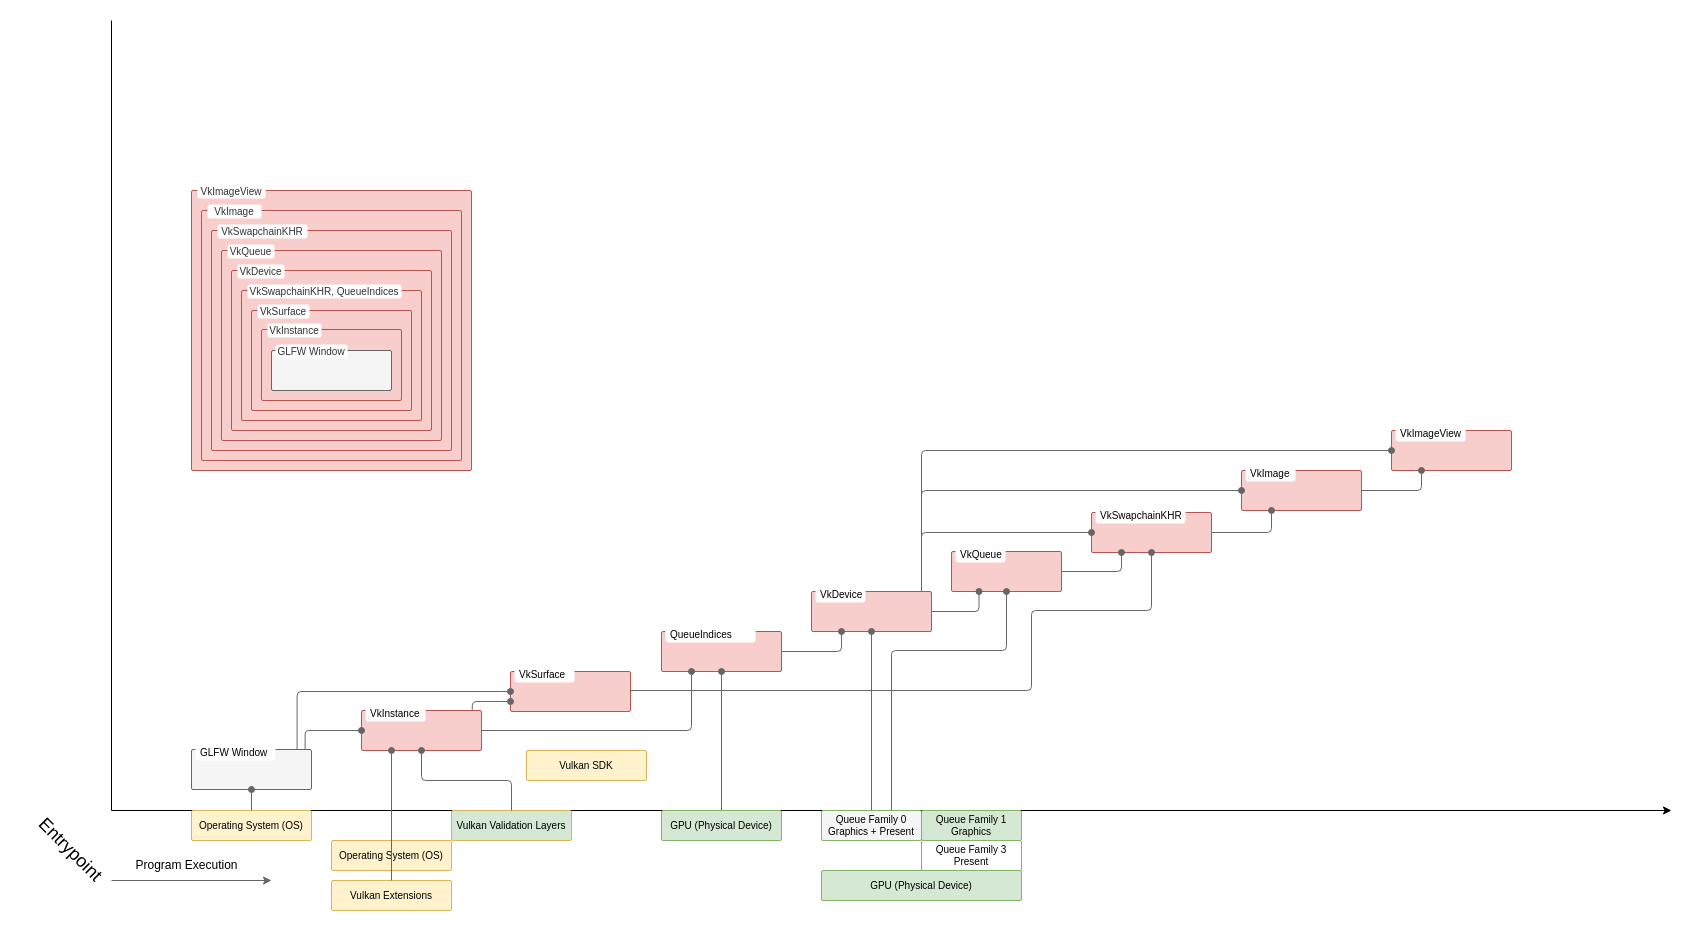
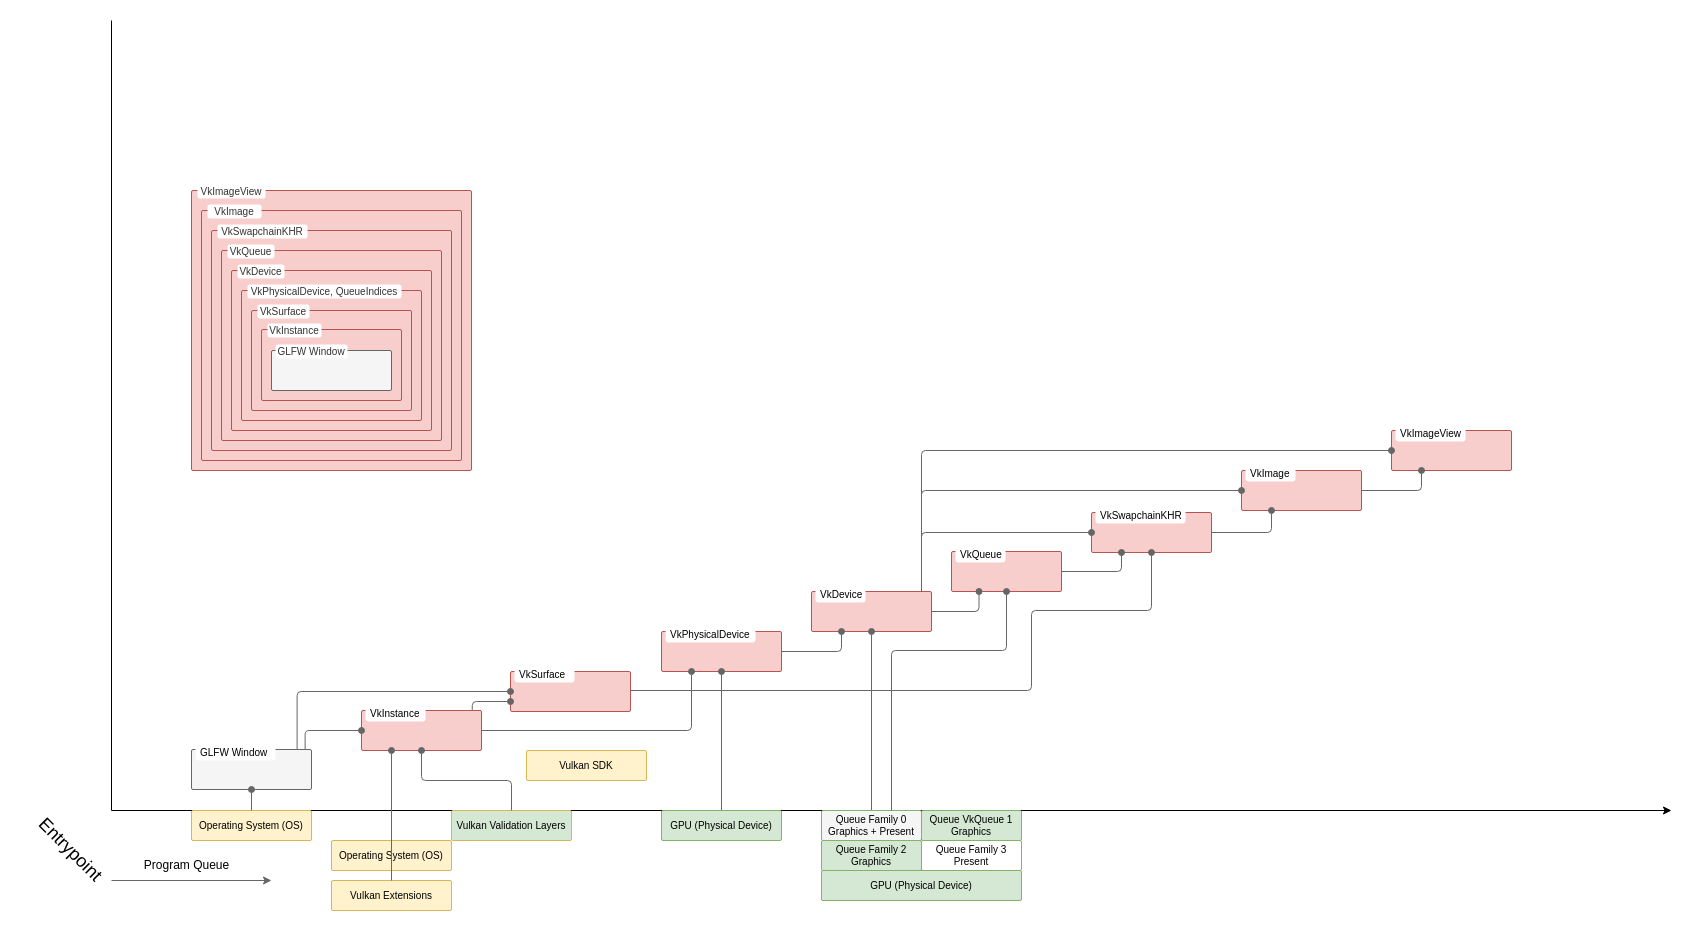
- <mxCell id="13" value="&lt;p style=&quot;line-height: 100%;&quot;&gt;&lt;span style=&quot;color: rgb(51, 51, 51);&quot;&gt;&lt;font style=&quot;font-size: 10px;&quot;&gt;VkSwapchainKHR, QueueIndices&lt;/font&gt;&lt;/span&gt;&lt;/p&gt;" style="whiteSpace=wrap;html=1;fillColor=default;strokeColor=none;rounded=1;arcSize=18;align=center;" parent="1" vertex="1"><mxGeometry x="247" y="284" width="154" height="14" as="geometry" /></mxCell>
+ <mxCell id="13" value="&lt;p style=&quot;line-height: 100%;&quot;&gt;&lt;span style=&quot;color: rgb(51, 51, 51);&quot;&gt;&lt;font style=&quot;font-size: 10px;&quot;&gt;VkPhysicalDevice, QueueIndices&lt;/font&gt;&lt;/span&gt;&lt;/p&gt;" style="whiteSpace=wrap;html=1;fillColor=default;strokeColor=none;rounded=1;arcSize=18;align=center;" parent="1" vertex="1"><mxGeometry x="247" y="284" width="154" height="14" as="geometry" /></mxCell>
- <mxCell id="45" value="&lt;p style=&quot;line-height: 100%; font-size: 10px;&quot;&gt;QueueIndices&lt;/p&gt;" style="html=1;fillColor=default;strokeColor=none;rounded=1;arcSize=6;align=left;imageWidth=24;allowArrows=0;connectable=0;rotatable=0;cloneable=1;movable=0;spacing=0;spacingLeft=5;labelBorderColor=none;labelBackgroundColor=none;fontColor=default;whiteSpace=wrap;spacingRight=-12;fontSize=10;strokeWidth=0;absoluteArcSize=1;spacingTop=-8;verticalAlign=middle;labelPosition=center;verticalLabelPosition=middle;horizontal=1;resizable=0;resizeWidth=1;resizeHeight=0;spacingBottom=-12;autosize=1;shadow=0;glass=0;fontFamily=Helvetica;" parent="43" vertex="1"><mxGeometry x="4" width="90" height="20" as="geometry" /></mxCell>
+ <mxCell id="45" value="&lt;p style=&quot;line-height: 100%; font-size: 10px;&quot;&gt;VkPhysicalDevice&lt;/p&gt;" style="html=1;fillColor=default;strokeColor=none;rounded=1;arcSize=6;align=left;imageWidth=24;allowArrows=0;connectable=0;rotatable=0;cloneable=1;movable=0;spacing=0;spacingLeft=5;labelBorderColor=none;labelBackgroundColor=none;fontColor=default;whiteSpace=wrap;spacingRight=-12;fontSize=10;strokeWidth=0;absoluteArcSize=1;spacingTop=-8;verticalAlign=middle;labelPosition=center;verticalLabelPosition=middle;horizontal=1;resizable=0;resizeWidth=1;resizeHeight=0;spacingBottom=-12;autosize=1;shadow=0;glass=0;fontFamily=Helvetica;" parent="43" vertex="1"><mxGeometry x="4" width="90" height="20" as="geometry" /></mxCell>
- <mxCell id="56" value="Queue Family 1&lt;br&gt;Graphics" style="rounded=1;whiteSpace=wrap;html=1;labelBackgroundColor=none;labelBorderColor=none;fontSize=10;spacing=0;arcSize=3;absoluteArcSize=1;fillColor=#d5e8d4;strokeColor=#82b366;" parent="1" vertex="1"><mxGeometry x="921" y="810" width="100" height="30" as="geometry" /></mxCell>
+ <mxCell id="56" value="Queue VkQueue 1&lt;br&gt;Graphics" style="rounded=1;whiteSpace=wrap;html=1;labelBackgroundColor=none;labelBorderColor=none;fontSize=10;spacing=0;arcSize=3;absoluteArcSize=1;fillColor=#d5e8d4;strokeColor=#82b366;" parent="1" vertex="1"><mxGeometry x="921" y="810" width="100" height="30" as="geometry" /></mxCell>
+ <mxCell id="57" value="Queue Family 2&lt;br&gt;Graphics" style="rounded=1;whiteSpace=wrap;html=1;labelBackgroundColor=none;labelBorderColor=none;fontSize=10;spacing=0;arcSize=3;absoluteArcSize=1;fillColor=#d5e8d4;strokeColor=#82b366;" parent="1" vertex="1"><mxGeometry x="821" y="840" width="100" height="30" as="geometry" /></mxCell>
- <mxCell id="81" value="&lt;font style=&quot;font-size: 12px;&quot;&gt;Program Execution&lt;/font&gt;" style="text;html=1;align=center;verticalAlign=middle;resizable=0;points=[];autosize=1;strokeColor=none;fillColor=none;fontSize=10;fontFamily=Helvetica;fontColor=default;" parent="1" vertex="1"><mxGeometry x="121" y="850" width="130" height="30" as="geometry" /></mxCell>
+ <mxCell id="81" value="&lt;font style=&quot;font-size: 12px;&quot;&gt;Program Queue&lt;/font&gt;" style="text;html=1;align=center;verticalAlign=middle;resizable=0;points=[];autosize=1;strokeColor=none;fillColor=none;fontSize=10;fontFamily=Helvetica;fontColor=default;" parent="1" vertex="1"><mxGeometry x="121" y="850" width="130" height="30" as="geometry" /></mxCell>
